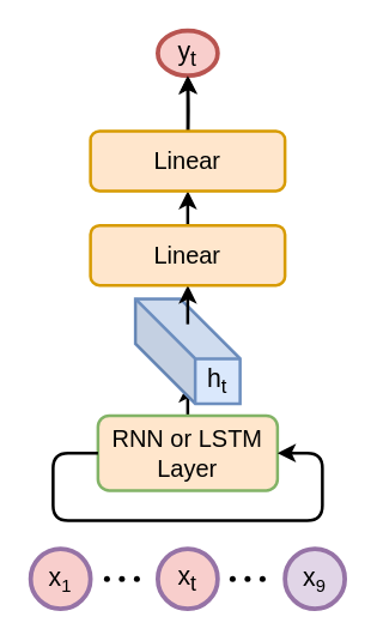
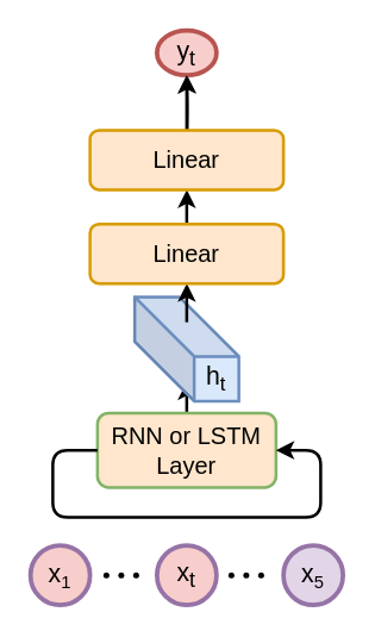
- <mxCell id="13" value="&lt;font style=&quot;font-size: 17px;&quot;&gt;x&lt;/font&gt;&lt;font style=&quot;font-size: 14.167px;&quot;&gt;&lt;sub&gt;9&lt;/sub&gt;&lt;/font&gt;" style="ellipse;whiteSpace=wrap;html=1;aspect=fixed;fillColor=#e1d5e7;strokeColor=#9673a6;strokeWidth=3;" vertex="1" parent="1"><mxGeometry x="190" y="366" width="40" height="40" as="geometry" /></mxCell>
+ <mxCell id="13" value="&lt;font style=&quot;font-size: 17px;&quot;&gt;x&lt;/font&gt;&lt;font style=&quot;font-size: 14.167px;&quot;&gt;&lt;sub&gt;5&lt;/sub&gt;&lt;/font&gt;" style="ellipse;whiteSpace=wrap;html=1;aspect=fixed;fillColor=#e1d5e7;strokeColor=#9673a6;strokeWidth=3;" vertex="1" parent="1"><mxGeometry x="190" y="366" width="40" height="40" as="geometry" /></mxCell>
